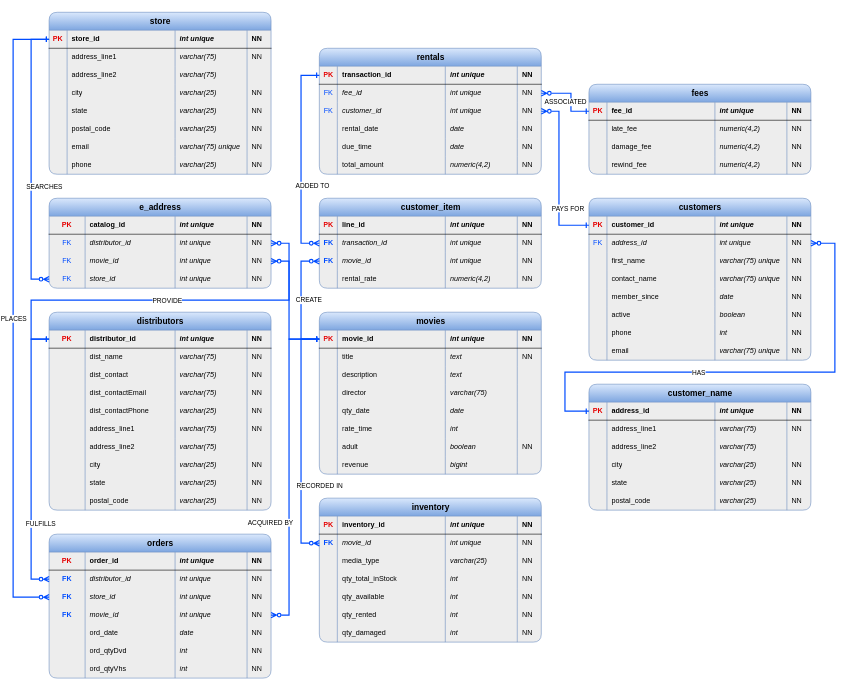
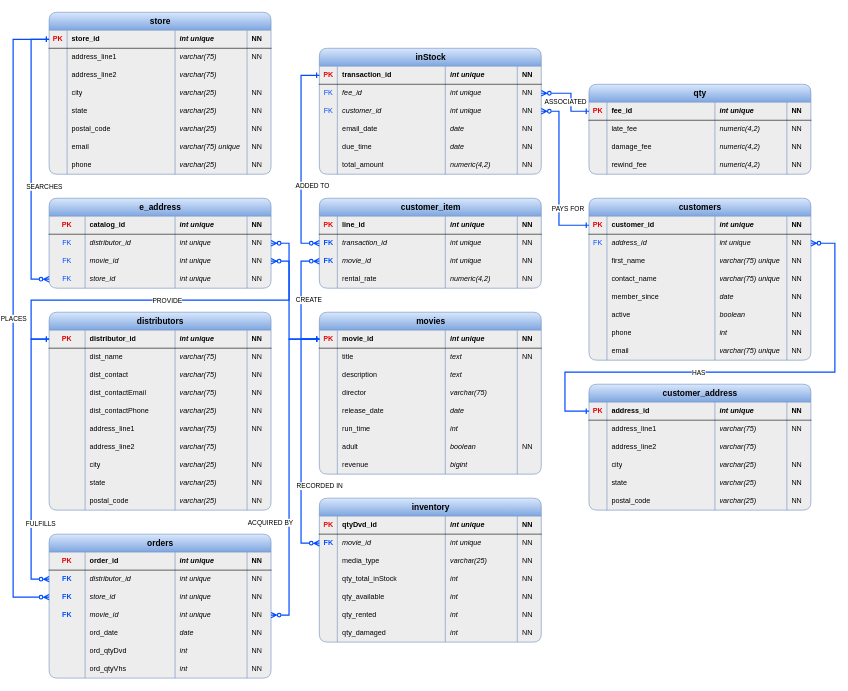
- <mxCell id="2" value="rentals" style="shape=table;startSize=30;container=1;collapsible=1;childLayout=tableLayout;fixedRows=1;rowLines=0;fontStyle=1;align=center;resizeLast=1;html=1;fontSize=14;fillColor=#dae8fc;gradientColor=#7ea6e0;strokeColor=#6c8ebf;swimlaneFillColor=#EDEDED;rounded=1;shadow=0;" parent="1" vertex="1"><mxGeometry x="530.5" y="80" width="370" height="210" as="geometry" /></mxCell>
+ <mxCell id="2" value="inStock" style="shape=table;startSize=30;container=1;collapsible=1;childLayout=tableLayout;fixedRows=1;rowLines=0;fontStyle=1;align=center;resizeLast=1;html=1;fontSize=14;fillColor=#dae8fc;gradientColor=#7ea6e0;strokeColor=#6c8ebf;swimlaneFillColor=#EDEDED;rounded=1;shadow=0;" parent="1" vertex="1"><mxGeometry x="530.5" y="80" width="370" height="210" as="geometry" /></mxCell>
- <mxCell id="247" value="fees" style="shape=table;startSize=30;container=1;collapsible=1;childLayout=tableLayout;fixedRows=1;rowLines=0;fontStyle=1;align=center;resizeLast=1;html=1;fontSize=14;fillColor=#dae8fc;gradientColor=#7ea6e0;strokeColor=#6c8ebf;swimlaneFillColor=#EDEDED;rounded=1;shadow=0;" parent="1" vertex="1"><mxGeometry x="980" y="140" width="370" height="150" as="geometry" /></mxCell>
+ <mxCell id="247" value="qty" style="shape=table;startSize=30;container=1;collapsible=1;childLayout=tableLayout;fixedRows=1;rowLines=0;fontStyle=1;align=center;resizeLast=1;html=1;fontSize=14;fillColor=#dae8fc;gradientColor=#7ea6e0;strokeColor=#6c8ebf;swimlaneFillColor=#EDEDED;rounded=1;shadow=0;" parent="1" vertex="1"><mxGeometry x="980" y="140" width="370" height="150" as="geometry" /></mxCell>
- <mxCell id="20" value="rental_date" style="shape=partialRectangle;connectable=0;fillColor=none;top=0;left=0;bottom=0;right=0;align=left;spacingLeft=6;overflow=hidden;whiteSpace=wrap;html=1;shadow=1;" parent="18" vertex="1"><mxGeometry x="30" width="180" height="30" as="geometry"><mxRectangle width="180" height="30" as="alternateBounds" /></mxGeometry></mxCell>
+ <mxCell id="20" value="email_date" style="shape=partialRectangle;connectable=0;fillColor=none;top=0;left=0;bottom=0;right=0;align=left;spacingLeft=6;overflow=hidden;whiteSpace=wrap;html=1;shadow=1;" parent="18" vertex="1"><mxGeometry x="30" width="180" height="30" as="geometry"><mxRectangle width="180" height="30" as="alternateBounds" /></mxGeometry></mxCell>
- <mxCell id="214" value="customer_name" style="shape=table;startSize=30;container=1;collapsible=1;childLayout=tableLayout;fixedRows=1;rowLines=0;fontStyle=1;align=center;resizeLast=1;html=1;fontSize=14;fillColor=#dae8fc;gradientColor=#7ea6e0;strokeColor=#6c8ebf;swimlaneFillColor=#EDEDED;rounded=1;shadow=0;" parent="1" vertex="1"><mxGeometry x="980" y="640" width="370" height="210" as="geometry" /></mxCell>
+ <mxCell id="214" value="customer_address" style="shape=table;startSize=30;container=1;collapsible=1;childLayout=tableLayout;fixedRows=1;rowLines=0;fontStyle=1;align=center;resizeLast=1;html=1;fontSize=14;fillColor=#dae8fc;gradientColor=#7ea6e0;strokeColor=#6c8ebf;swimlaneFillColor=#EDEDED;rounded=1;shadow=0;" parent="1" vertex="1"><mxGeometry x="980" y="640" width="370" height="210" as="geometry" /></mxCell>
- <mxCell id="118" value="qty_date" style="shape=partialRectangle;connectable=0;fillColor=none;top=0;left=0;bottom=0;right=0;align=left;spacingLeft=6;overflow=hidden;whiteSpace=wrap;html=1;" parent="116" vertex="1"><mxGeometry x="30" width="180" height="30" as="geometry"><mxRectangle width="180" height="30" as="alternateBounds" /></mxGeometry></mxCell>
+ <mxCell id="118" value="release_date" style="shape=partialRectangle;connectable=0;fillColor=none;top=0;left=0;bottom=0;right=0;align=left;spacingLeft=6;overflow=hidden;whiteSpace=wrap;html=1;" parent="116" vertex="1"><mxGeometry x="30" width="180" height="30" as="geometry"><mxRectangle width="180" height="30" as="alternateBounds" /></mxGeometry></mxCell>
- <mxCell id="123" value="rate_time" style="shape=partialRectangle;connectable=0;fillColor=none;top=0;left=0;bottom=0;right=0;align=left;spacingLeft=6;overflow=hidden;whiteSpace=wrap;html=1;" parent="121" vertex="1"><mxGeometry x="30" width="180" height="30" as="geometry"><mxRectangle width="180" height="30" as="alternateBounds" /></mxGeometry></mxCell>
+ <mxCell id="123" value="run_time" style="shape=partialRectangle;connectable=0;fillColor=none;top=0;left=0;bottom=0;right=0;align=left;spacingLeft=6;overflow=hidden;whiteSpace=wrap;html=1;" parent="121" vertex="1"><mxGeometry x="30" width="180" height="30" as="geometry"><mxRectangle width="180" height="30" as="alternateBounds" /></mxGeometry></mxCell>
- <mxCell id="360" value="inventory_id" style="shape=partialRectangle;connectable=0;fillColor=none;top=0;left=0;bottom=0;right=0;align=left;spacingLeft=6;fontStyle=1;overflow=hidden;whiteSpace=wrap;html=1;" parent="358" vertex="1"><mxGeometry x="30" width="180" height="30" as="geometry"><mxRectangle width="180" height="30" as="alternateBounds" /></mxGeometry></mxCell>
+ <mxCell id="360" value="qtyDvd_id" style="shape=partialRectangle;connectable=0;fillColor=none;top=0;left=0;bottom=0;right=0;align=left;spacingLeft=6;fontStyle=1;overflow=hidden;whiteSpace=wrap;html=1;" parent="358" vertex="1"><mxGeometry x="30" width="180" height="30" as="geometry"><mxRectangle width="180" height="30" as="alternateBounds" /></mxGeometry></mxCell>
